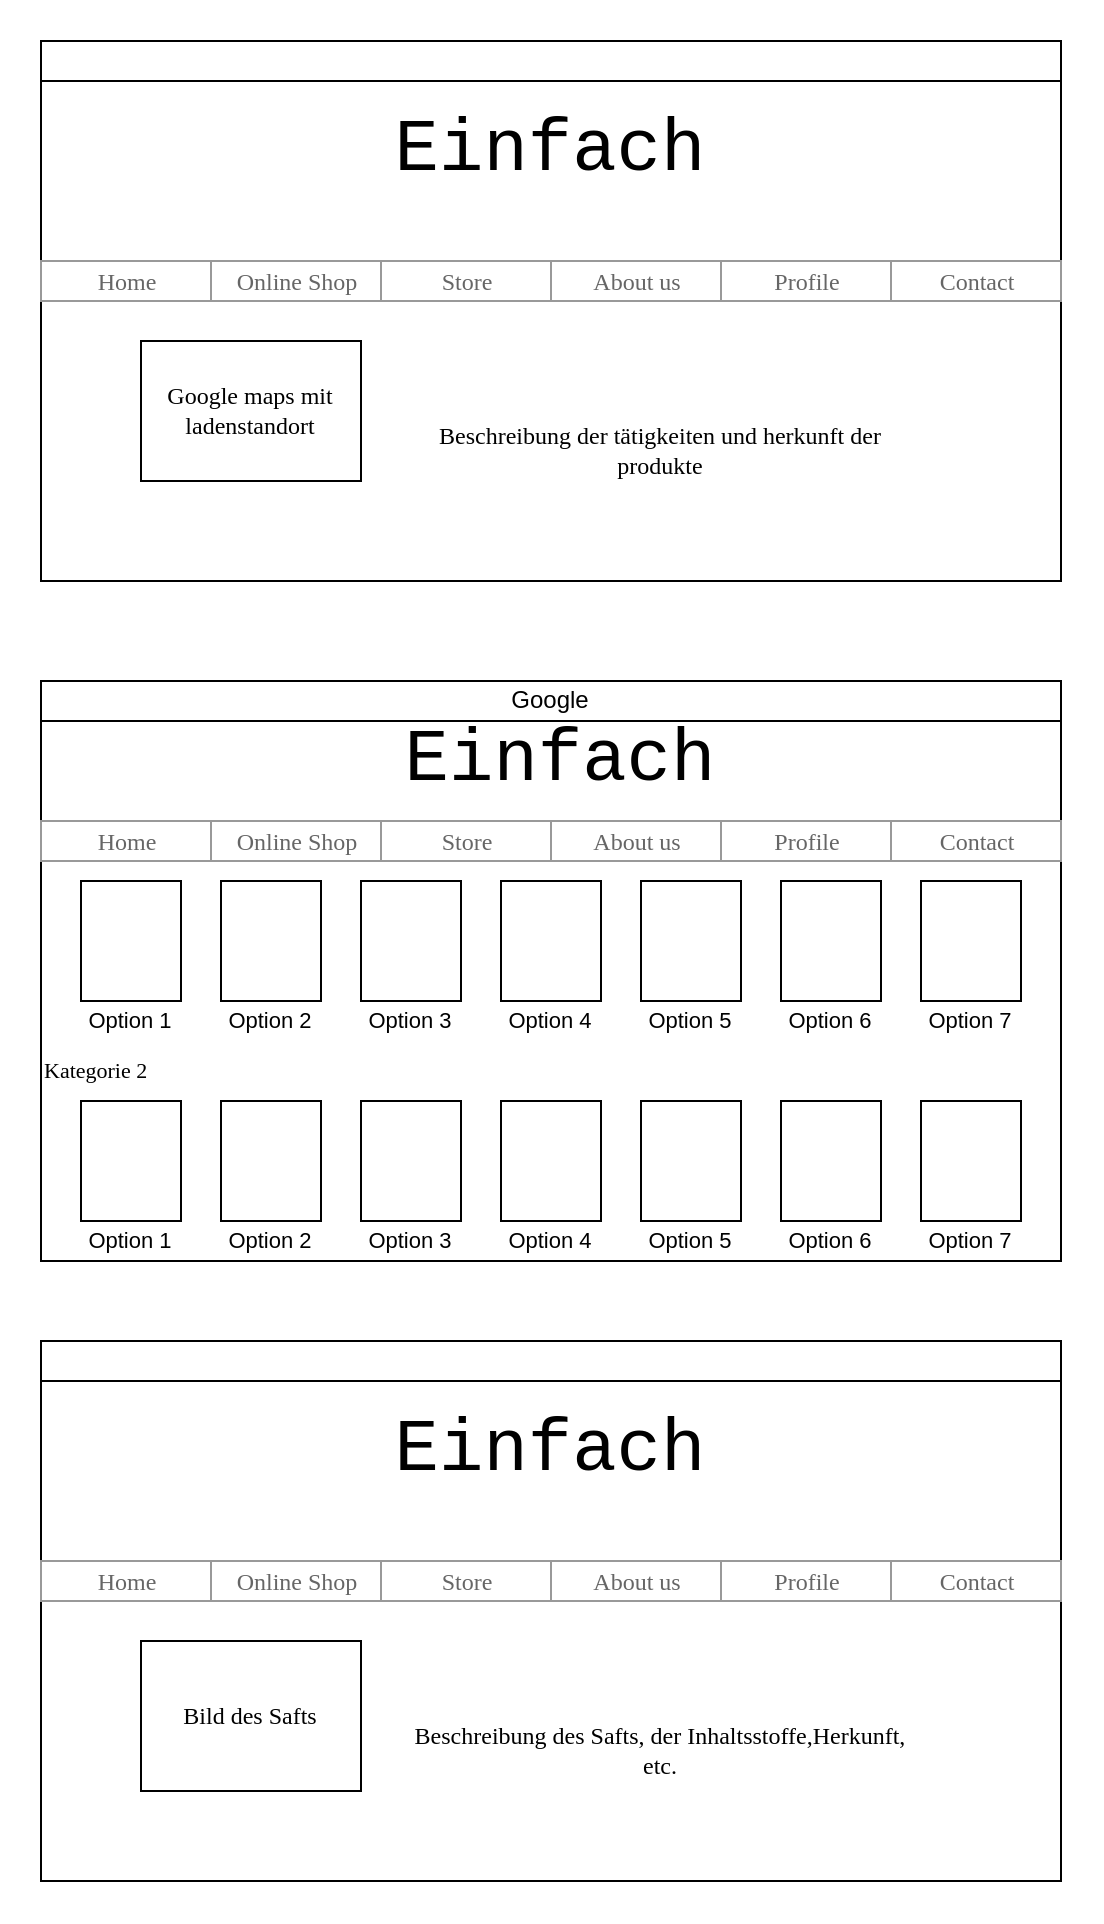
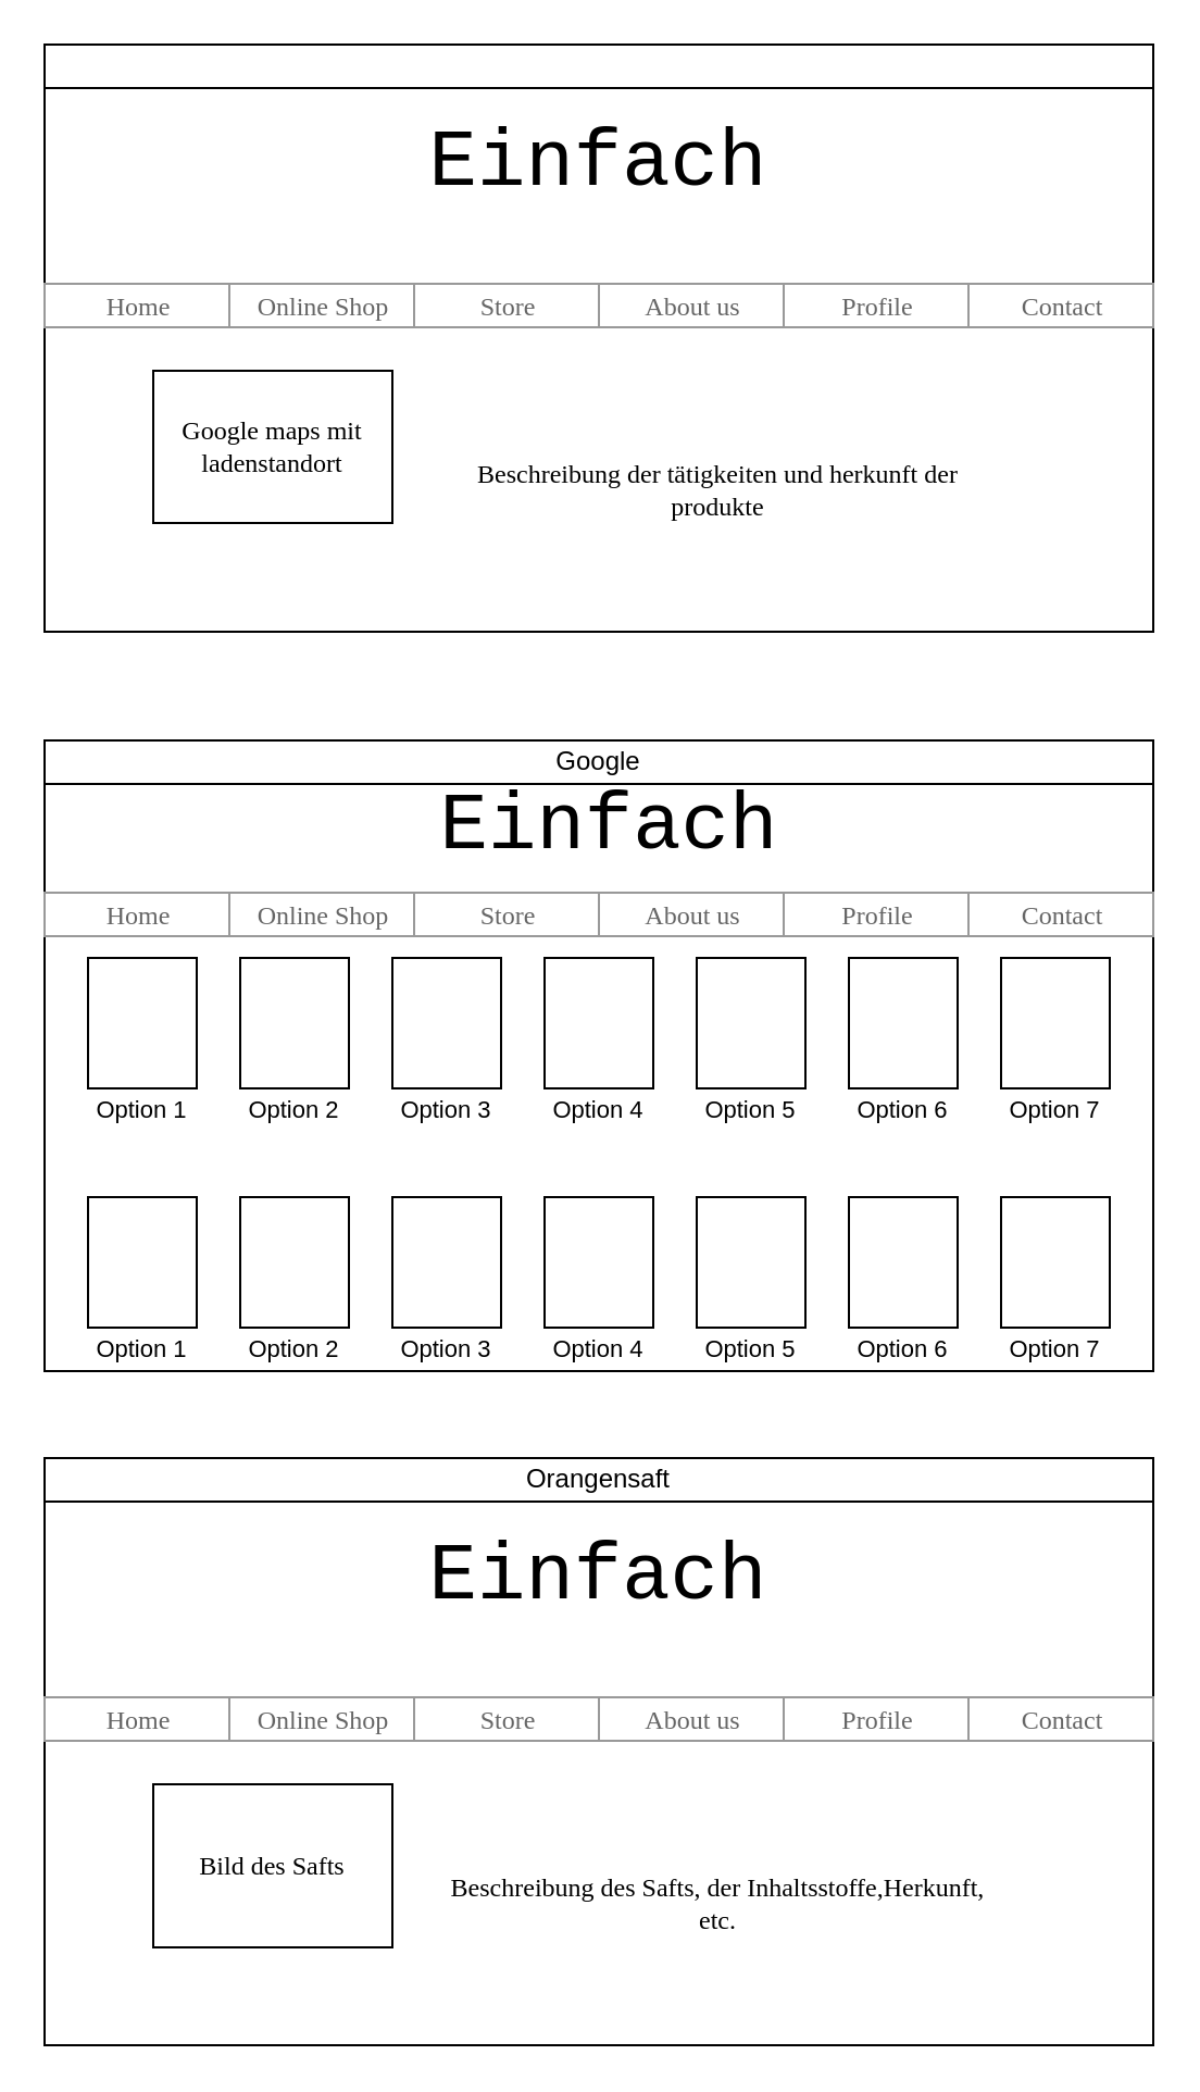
- <mxCell id="38" value="Kategorie 2" style="text;html=1;strokeColor=none;fillColor=none;align=left;verticalAlign=middle;whiteSpace=wrap;rounded=0;fontFamily=Verdana;fontSize=11;" parent="1" vertex="1"><mxGeometry y="520" width="510" height="30" as="geometry" x="20" /></mxCell>
+ <mxCell id="58" value="Orangensaft" style="text;html=1;strokeColor=none;fillColor=none;align=center;verticalAlign=middle;whiteSpace=wrap;rounded=0;fontFamily=Helvetica;" vertex="1" parent="1"><mxGeometry y="670" width="510" height="20" as="geometry" x="20" /></mxCell>
